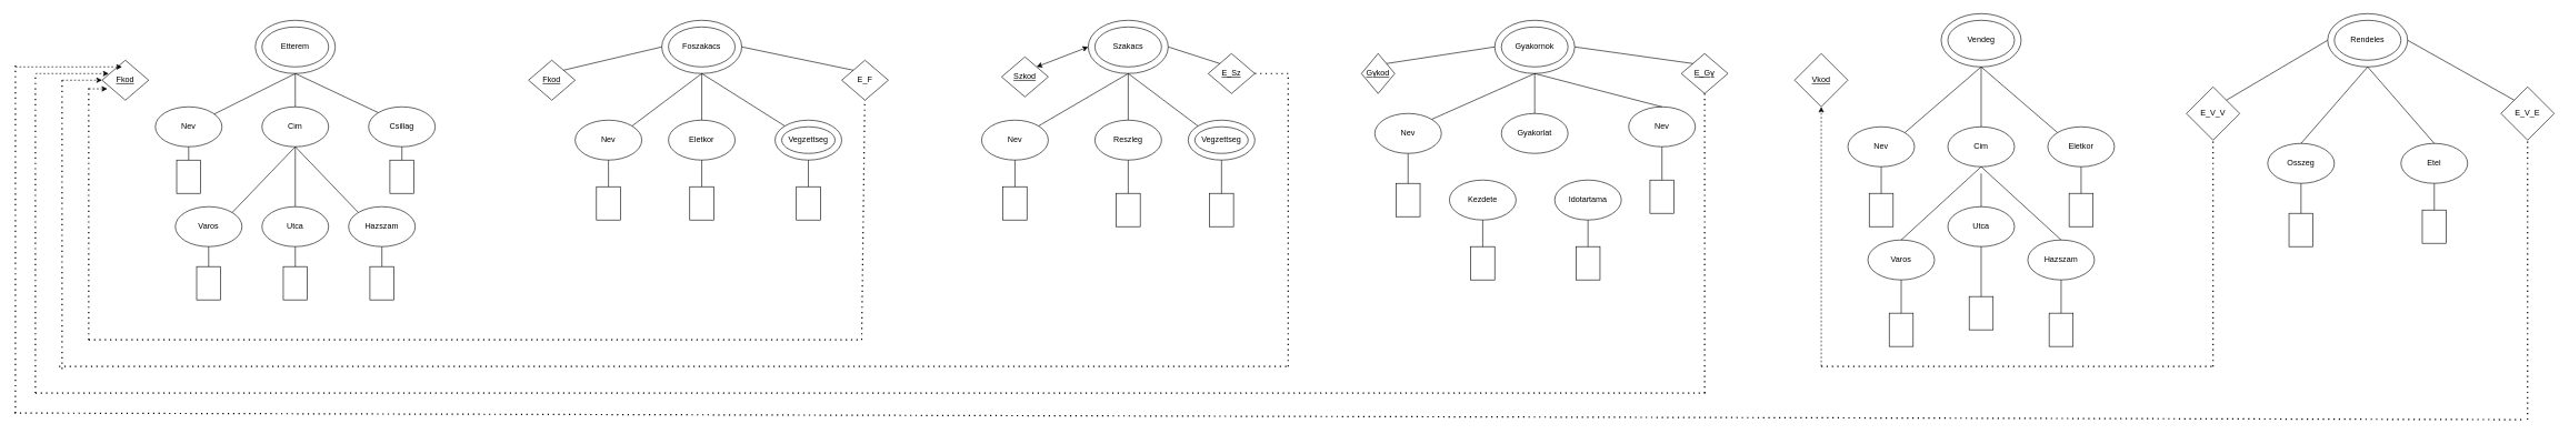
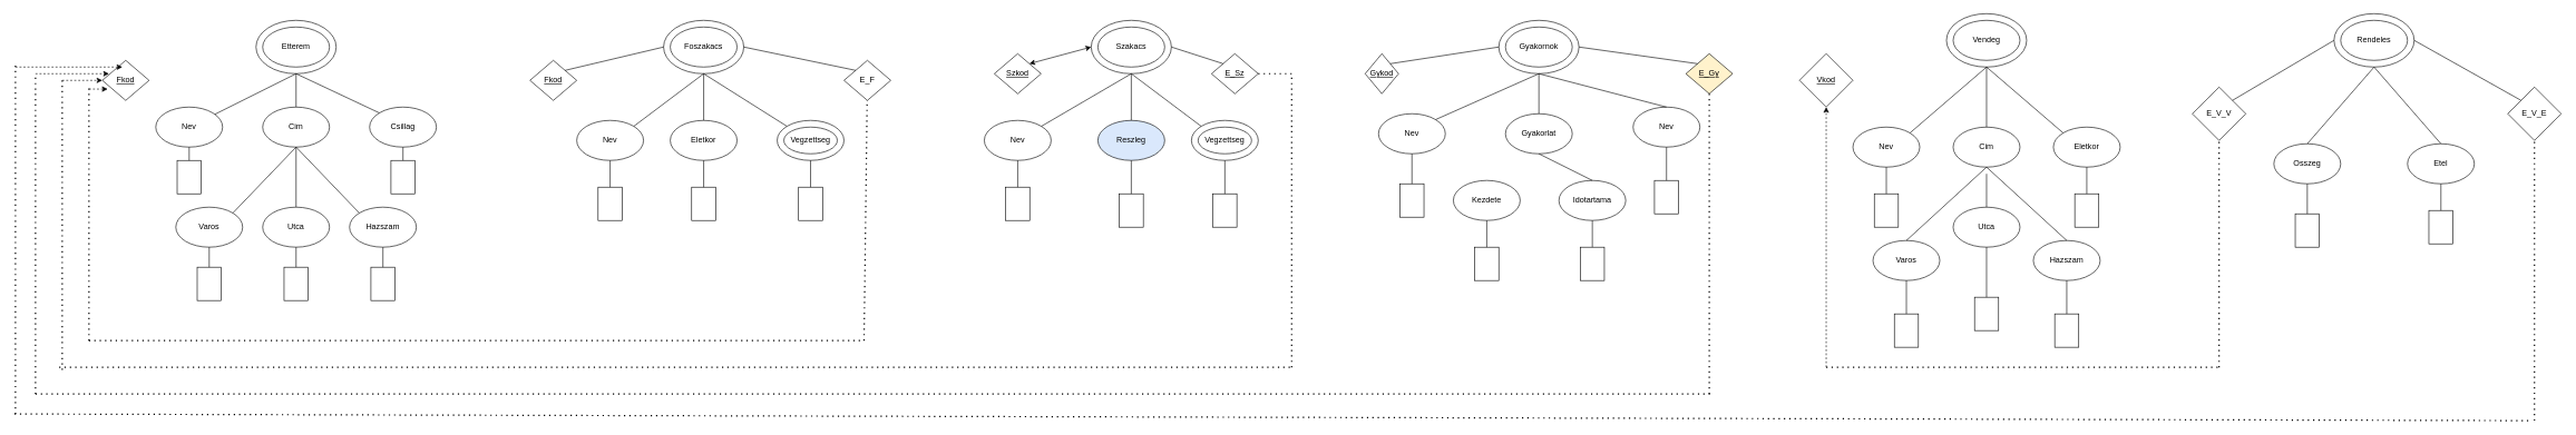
- <mxCell id="126" value="E_Gy" style="rhombus;whiteSpace=wrap;html=1;fontStyle=4" parent="1" vertex="1"><mxGeometry x="2522" y="80" width="70" height="60" as="geometry" /></mxCell>
+ <mxCell id="126" value="E_Gy" style="rhombus;whiteSpace=wrap;html=1;fontStyle=4;fillColor=#fff2cc;" parent="1" vertex="1"><mxGeometry x="2522" y="80" width="70" height="60" as="geometry" /></mxCell>
- <mxCell id="30" value="Szkod" style="rhombus;whiteSpace=wrap;html=1;fontStyle=4" parent="1" vertex="1"><mxGeometry x="1502" y="85" width="70" height="60" as="geometry" /></mxCell>
+ <mxCell id="30" value="Szkod" style="rhombus;whiteSpace=wrap;html=1;fontStyle=4" parent="1" vertex="1"><mxGeometry x="1487" y="80" width="70" height="60" as="geometry" /></mxCell>
- <mxCell id="31" value="Reszleg" style="ellipse;whiteSpace=wrap;html=1;" parent="1" vertex="1"><mxGeometry x="1642" y="180" width="100" height="60" as="geometry" /></mxCell>
+ <mxCell id="31" value="Reszleg" style="ellipse;whiteSpace=wrap;html=1;fillColor=#dae8fc;" parent="1" vertex="1"><mxGeometry x="1642" y="180" width="100" height="60" as="geometry" /></mxCell>
+ <mxCell id="86" value="" style="endArrow=none;html=1;rounded=0;entryX=0.5;entryY=1;entryDx=0;entryDy=0;exitX=0.5;exitY=0;exitDx=0;exitDy=0;" parent="1" source="42" target="38" edge="1"><mxGeometry width="50" height="50" relative="1" as="geometry"><mxPoint x="2162" y="260" as="sourcePoint" /><mxPoint x="2212" y="210" as="targetPoint" /></mxGeometry></mxCell>
